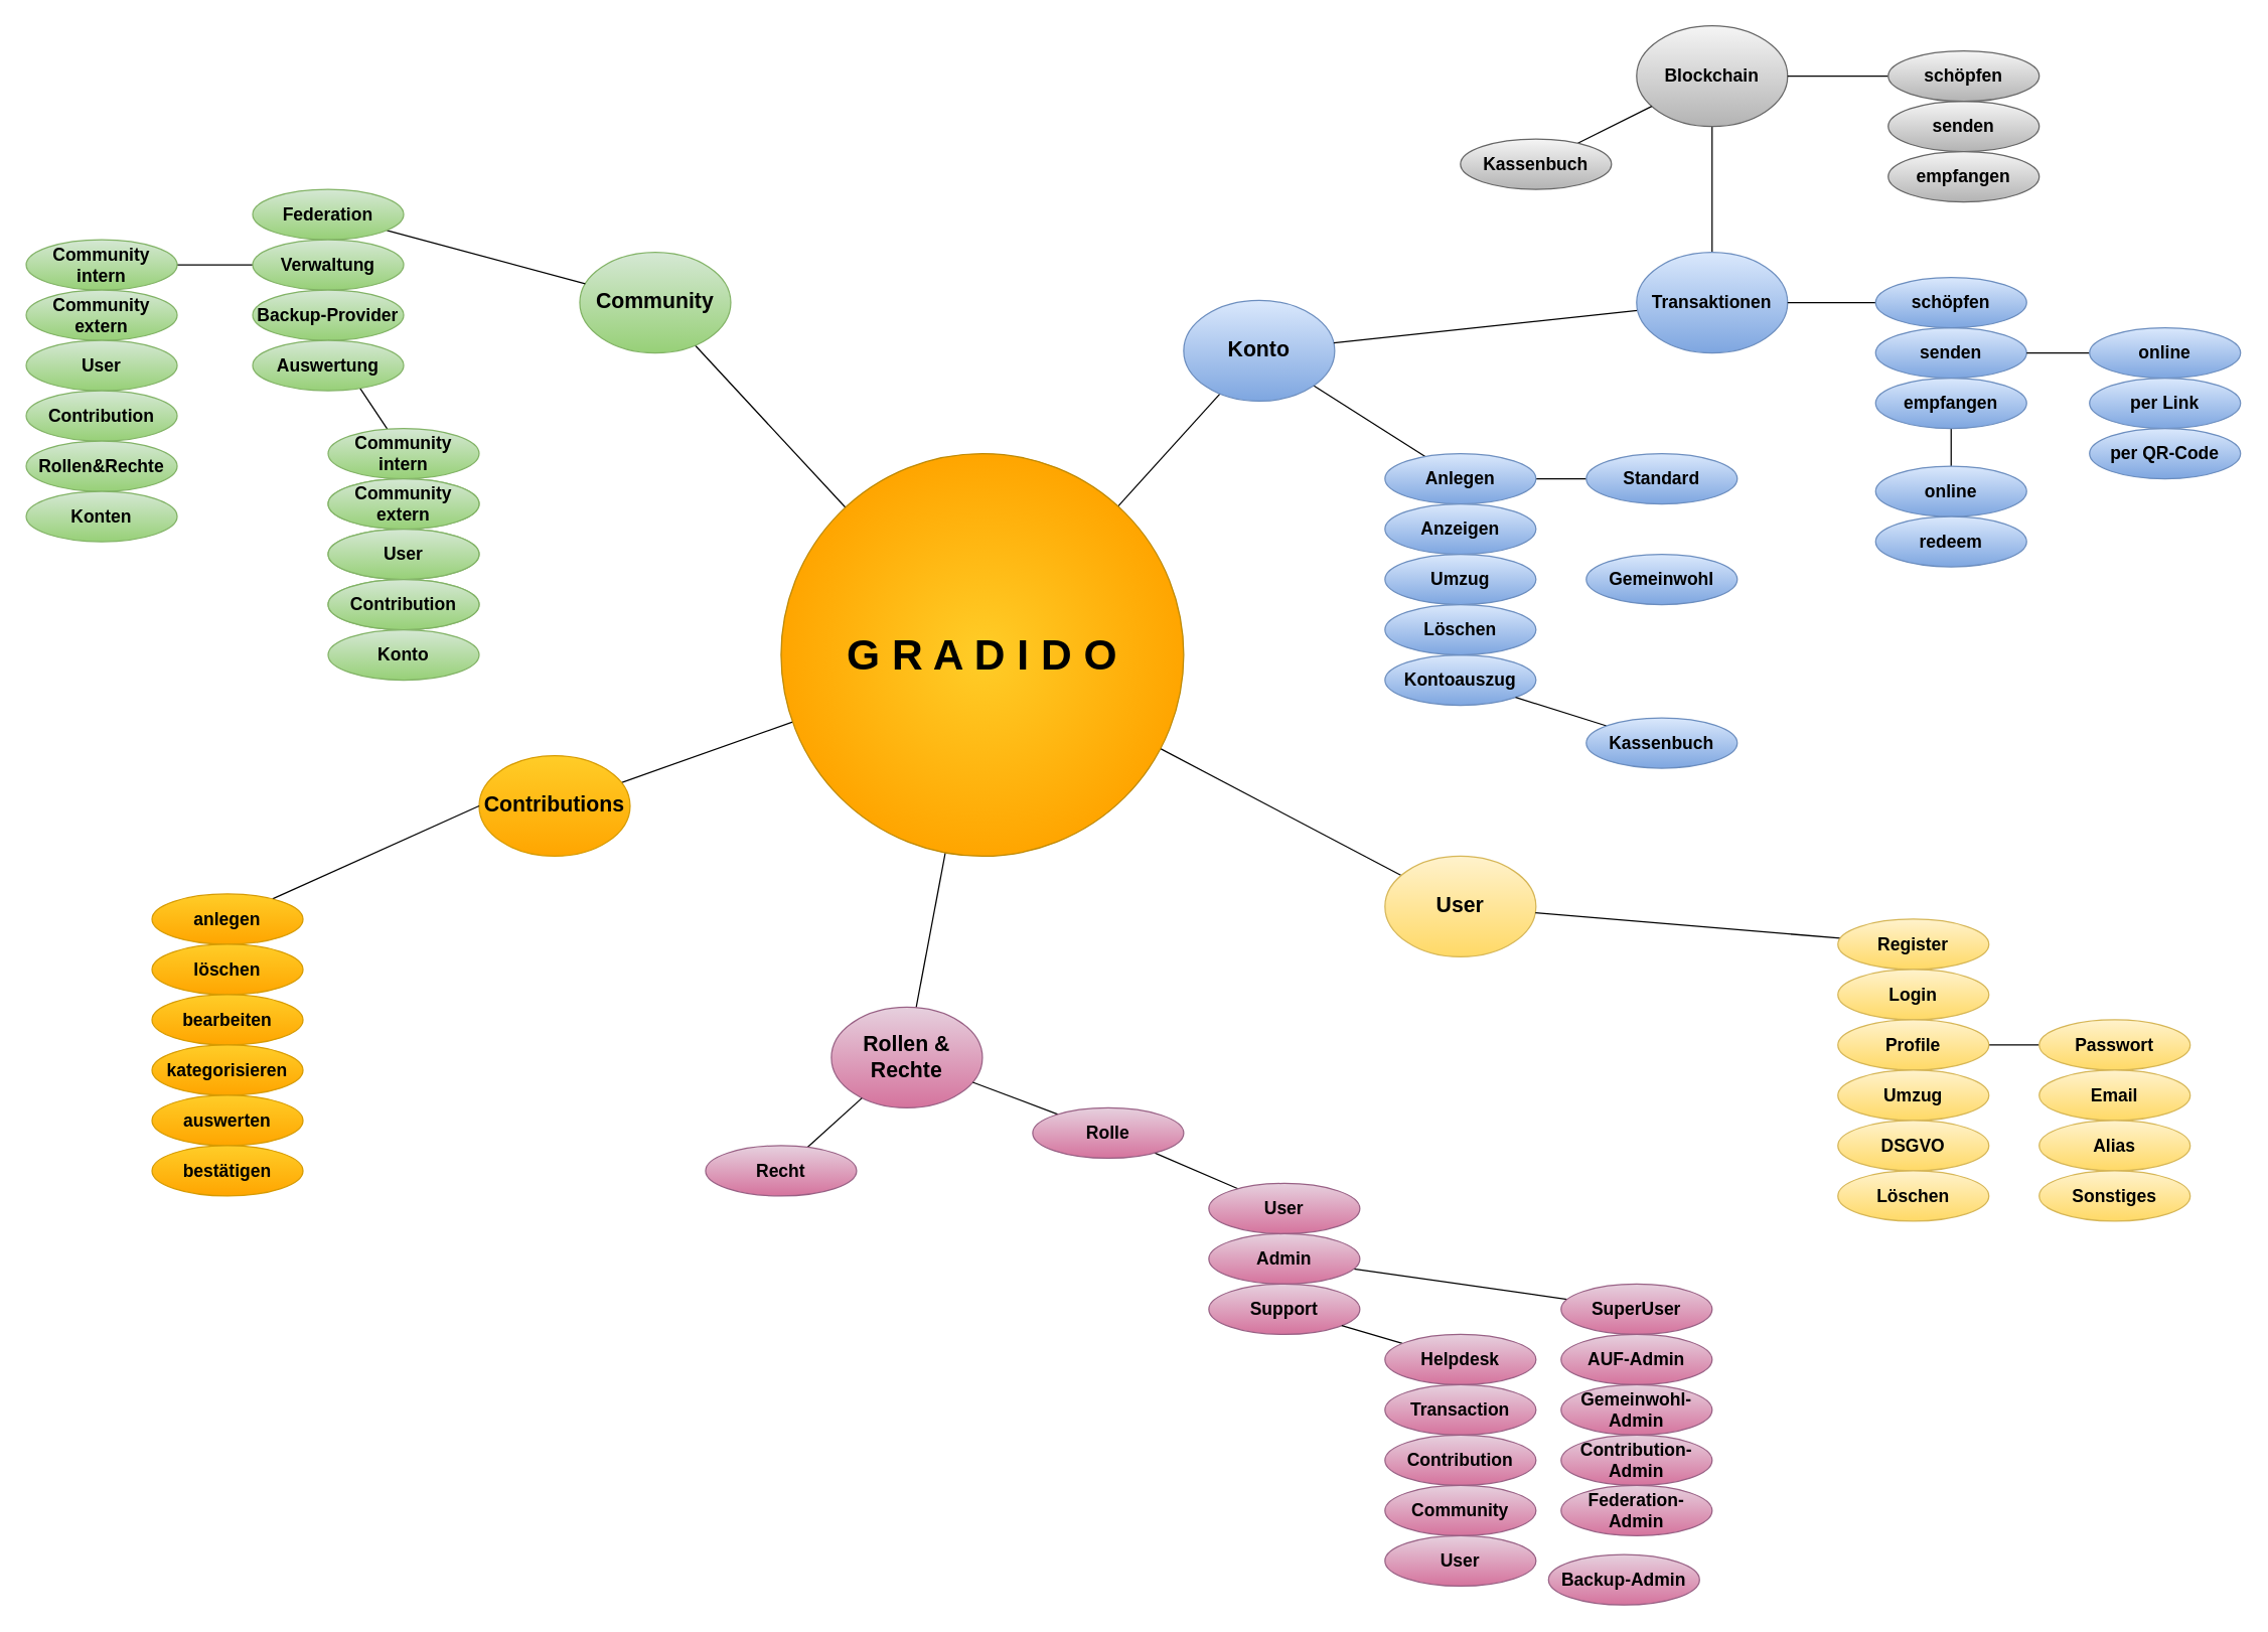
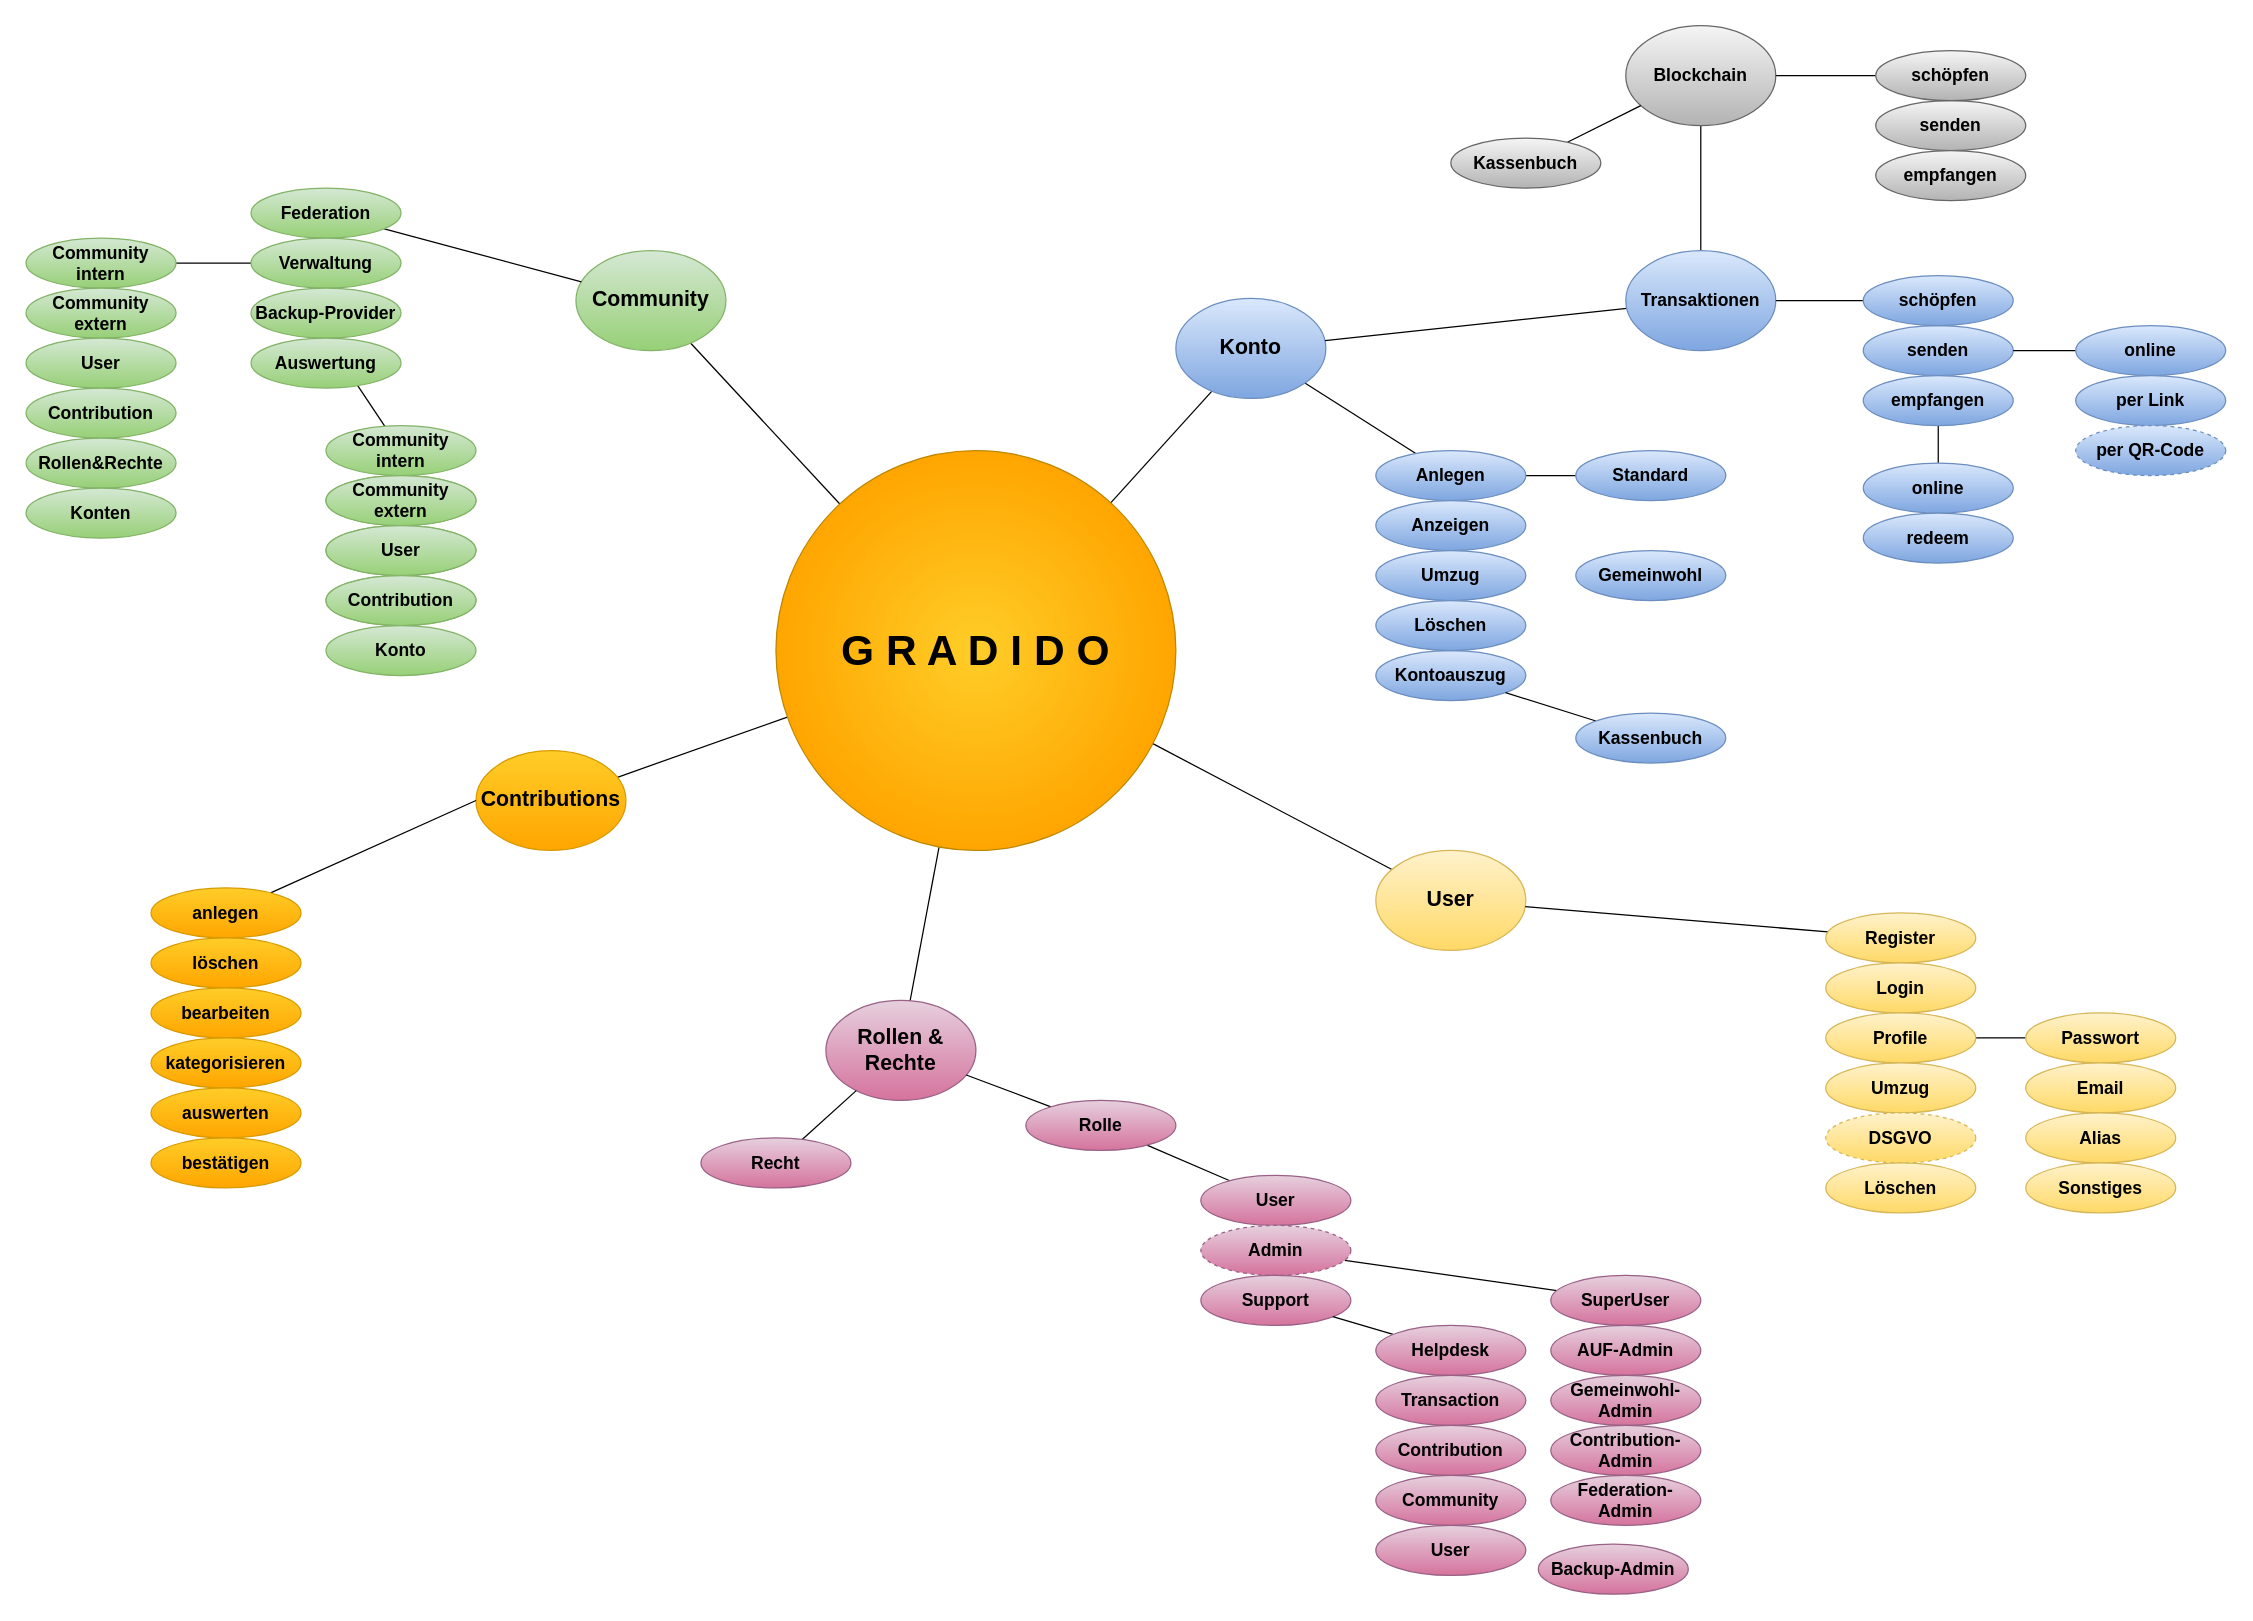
- <mxCell id="88" value="per QR-Code" style="ellipse;whiteSpace=wrap;html=1;fillColor=#dae8fc;gradientColor=#7ea6e0;strokeColor=#6c8ebf;fontSize=14;fontStyle=1" vertex="1" parent="1"><mxGeometry x="1660" y="340" width="120" height="40" as="geometry" /></mxCell>
+ <mxCell id="88" value="per QR-Code" style="ellipse;whiteSpace=wrap;html=1;fillColor=#dae8fc;gradientColor=#7ea6e0;strokeColor=#6c8ebf;fontSize=14;fontStyle=1;dashed=1;" vertex="1" parent="1"><mxGeometry x="1660" y="340" width="120" height="40" as="geometry" /></mxCell>
- <mxCell id="28" value="DSGVO" style="ellipse;whiteSpace=wrap;html=1;fillColor=#fff2cc;gradientColor=#ffd966;strokeColor=#d6b656;fontSize=14;fontStyle=1" vertex="1" parent="1"><mxGeometry x="1460" y="890" width="120" height="40" as="geometry" /></mxCell>
+ <mxCell id="28" value="DSGVO" style="ellipse;whiteSpace=wrap;html=1;fillColor=#fff2cc;gradientColor=#ffd966;strokeColor=#d6b656;fontSize=14;fontStyle=1;dashed=1;" vertex="1" parent="1"><mxGeometry x="1460" y="890" width="120" height="40" as="geometry" /></mxCell>
- <mxCell id="50" value="Admin" style="ellipse;whiteSpace=wrap;html=1;fillColor=#e6d0de;gradientColor=#d5739d;strokeColor=#996185;fontSize=14;fontStyle=1" vertex="1" parent="1"><mxGeometry x="960" y="980" width="120" height="40" as="geometry" /></mxCell>
+ <mxCell id="50" value="Admin" style="ellipse;whiteSpace=wrap;html=1;fillColor=#e6d0de;gradientColor=#d5739d;strokeColor=#996185;fontSize=14;fontStyle=1;dashed=1;" vertex="1" parent="1"><mxGeometry x="960" y="980" width="120" height="40" as="geometry" /></mxCell>
